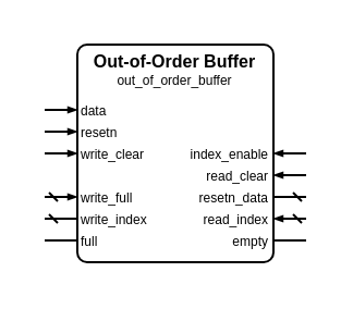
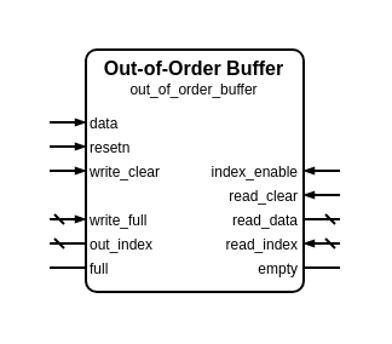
- <mxCell id="18" parent="2" value="resetn_data" vertex="1" style="text;html=1;align=right;verticalAlign=middle;whiteSpace=wrap;rounded=0;fontSize=6;fontStyle=0;fontColor=black;connectable=0;"><mxGeometry x="15" y="70" width="90" height="0" as="geometry" /></mxCell>
+ <mxCell id="18" parent="2" value="read_data" vertex="1" style="text;html=1;align=right;verticalAlign=middle;whiteSpace=wrap;rounded=0;fontSize=6;fontStyle=0;fontColor=black;connectable=0;"><mxGeometry x="15" y="70" width="90" height="0" as="geometry" /></mxCell>
- <mxCell id="20" parent="2" value="write_index" vertex="1" style="text;html=1;align=left;verticalAlign=middle;whiteSpace=wrap;rounded=0;fontSize=6;fontStyle=0;fontColor=black;connectable=0;"><mxGeometry x="15" y="80" width="90" height="0" as="geometry" /></mxCell>
+ <mxCell id="20" parent="2" value="out_index" vertex="1" style="text;html=1;align=left;verticalAlign=middle;whiteSpace=wrap;rounded=0;fontSize=6;fontStyle=0;fontColor=black;connectable=0;"><mxGeometry x="15" y="80" width="90" height="0" as="geometry" /></mxCell>
